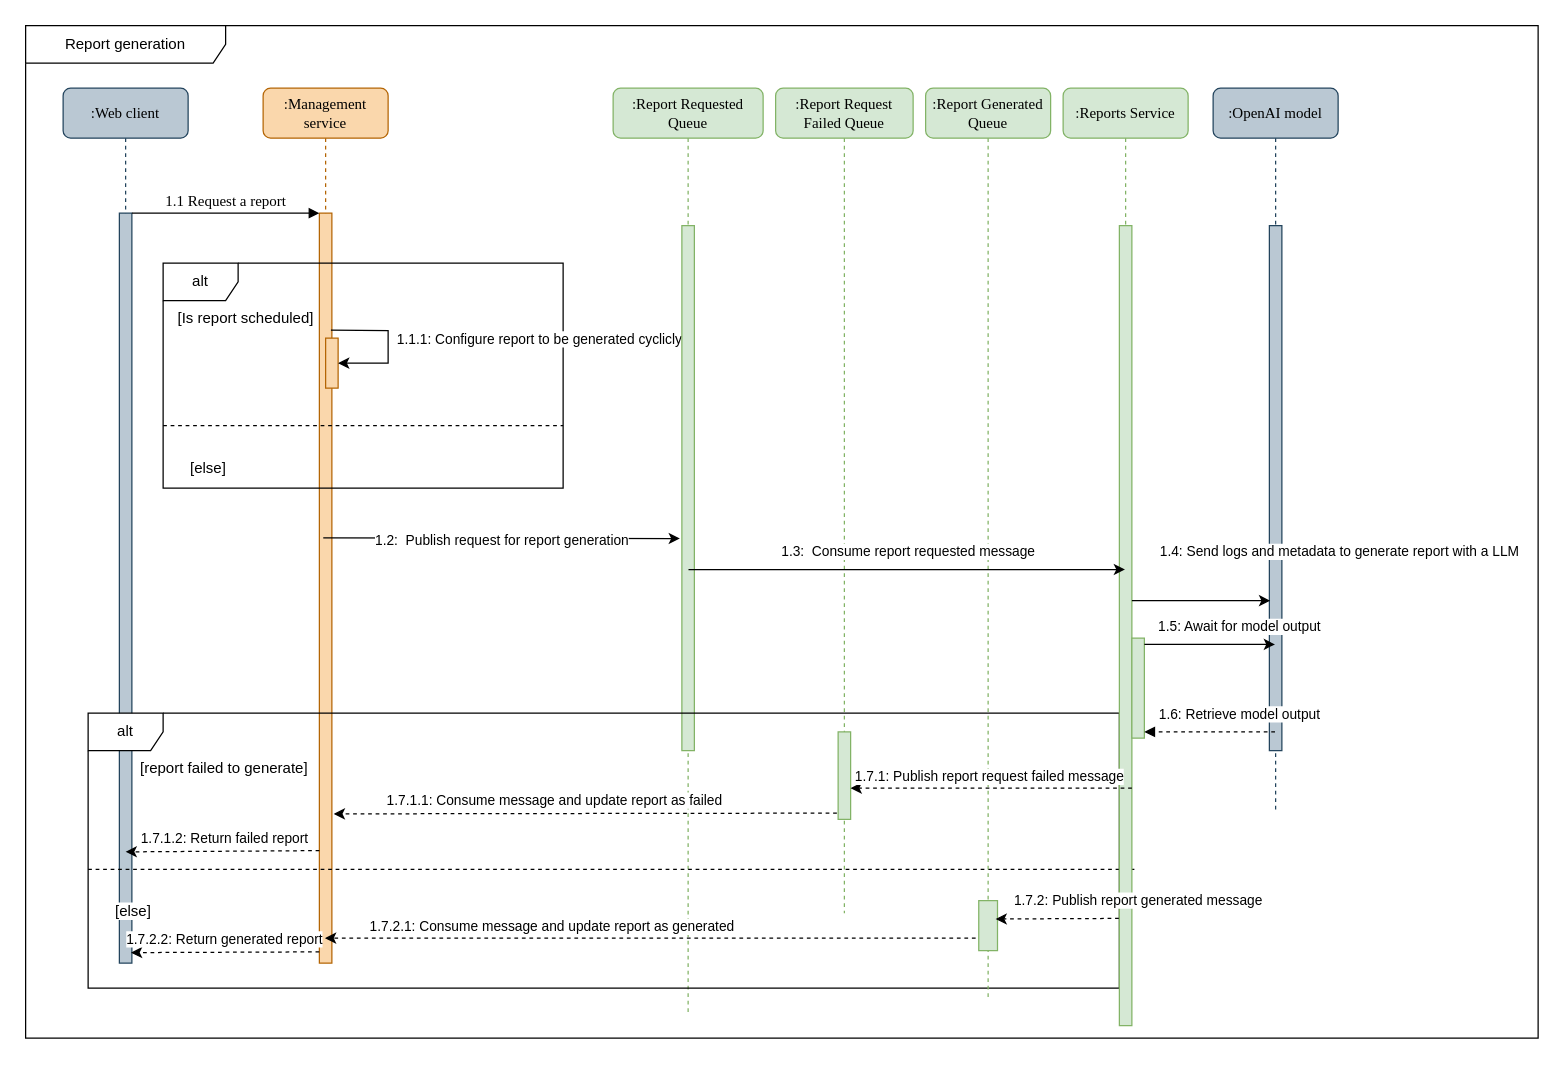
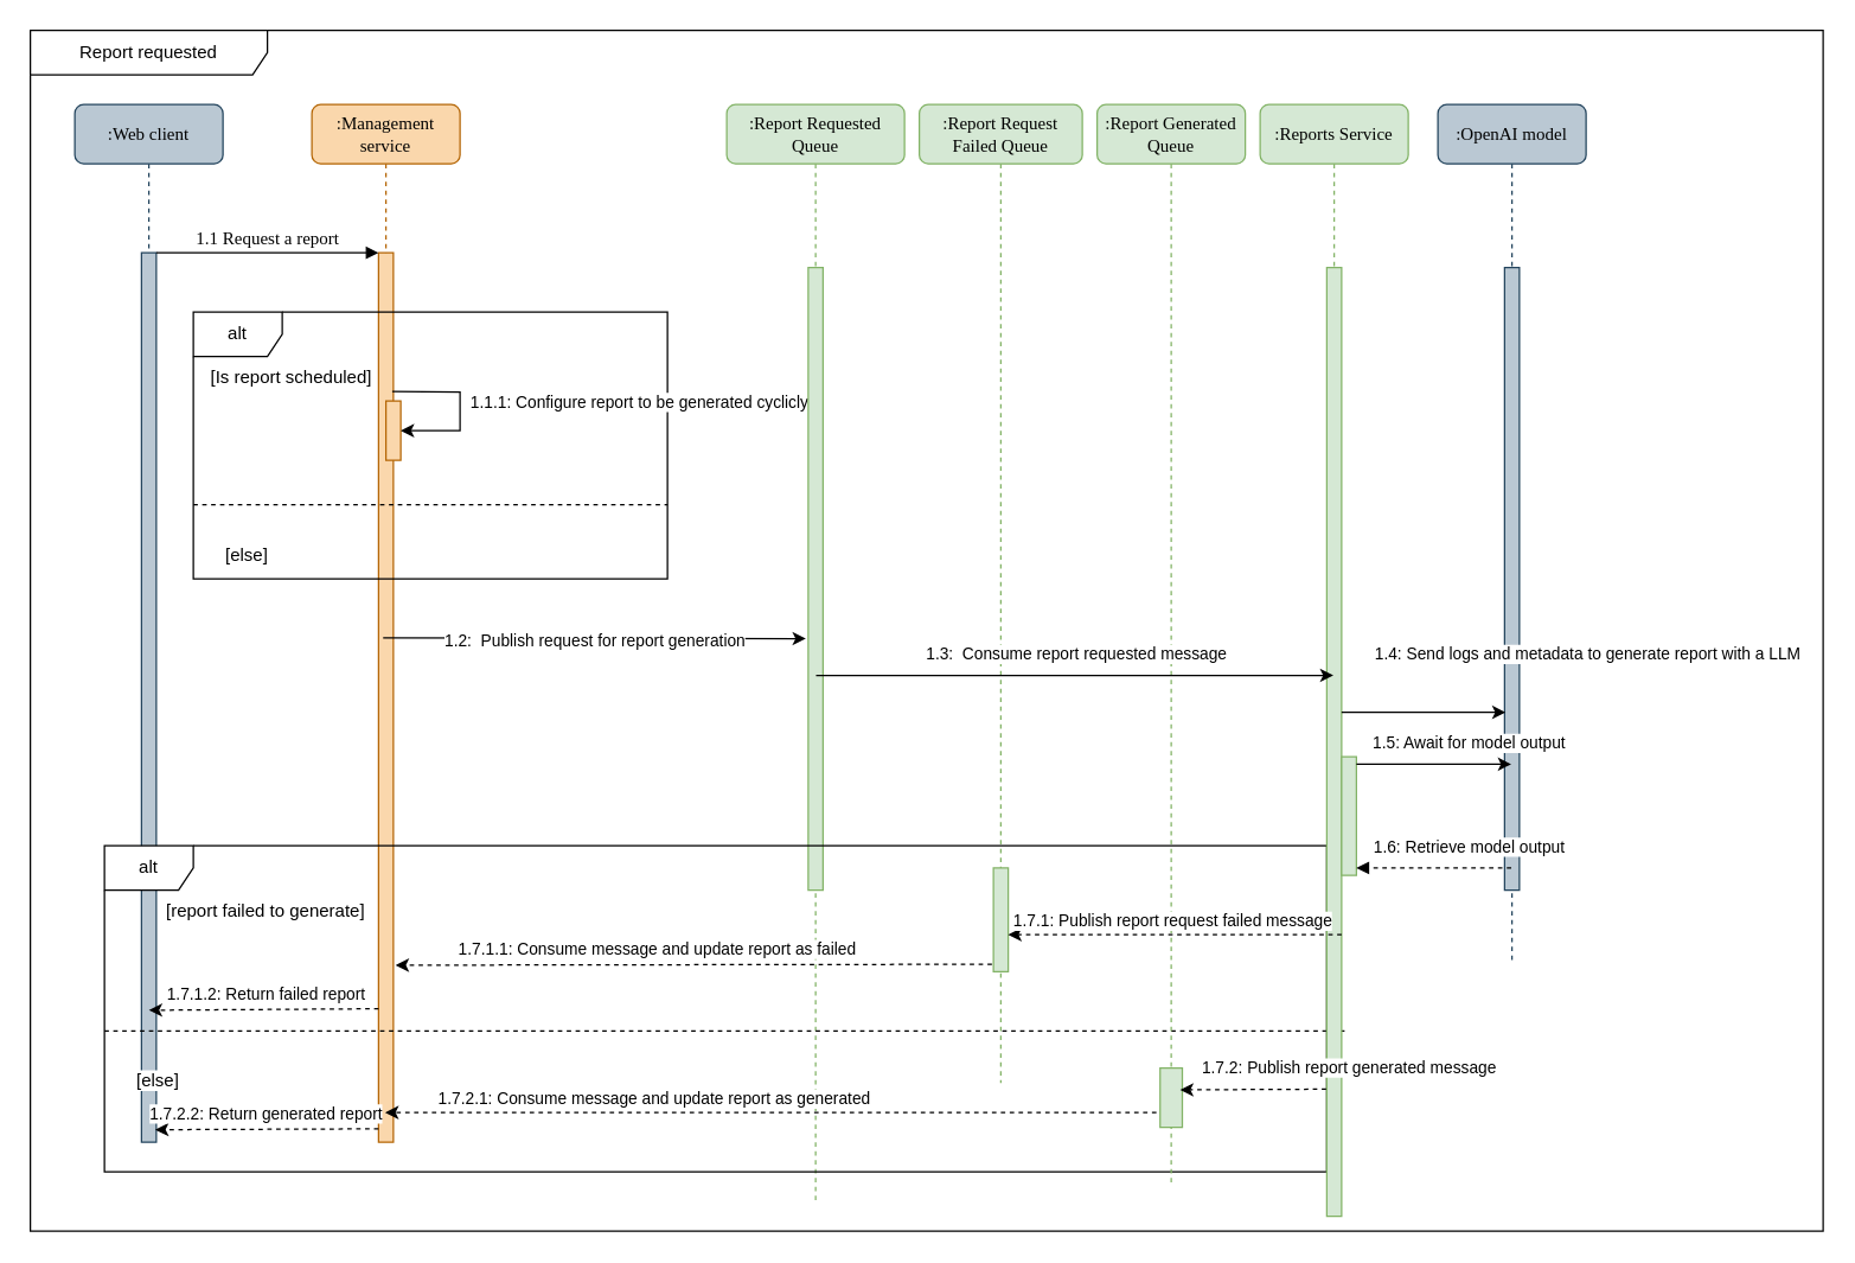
- <mxCell id="49" value="Report generation" style="shape=umlFrame;whiteSpace=wrap;html=1;pointerEvents=0;recursiveResize=0;container=1;collapsible=0;width=160;" vertex="1" parent="1"><mxGeometry y="20" width="1210" height="810" as="geometry" x="20" /></mxCell>
+ <mxCell id="49" value="Report requested" style="shape=umlFrame;whiteSpace=wrap;html=1;pointerEvents=0;recursiveResize=0;container=1;collapsible=0;width=160;" vertex="1" parent="1"><mxGeometry y="20" width="1210" height="810" as="geometry" x="20" /></mxCell>
